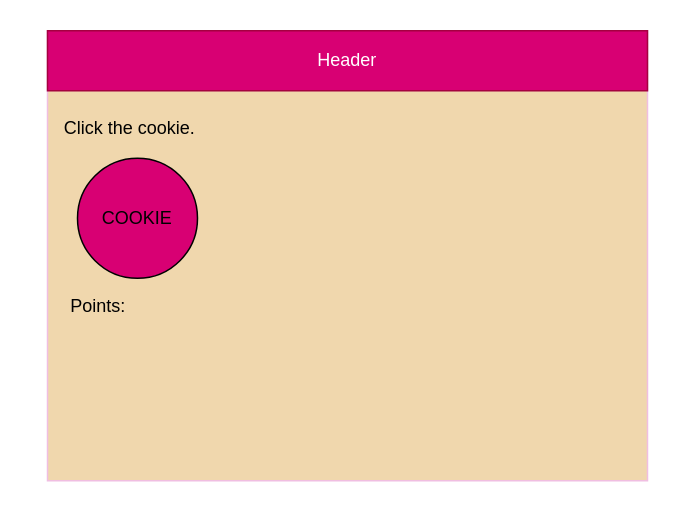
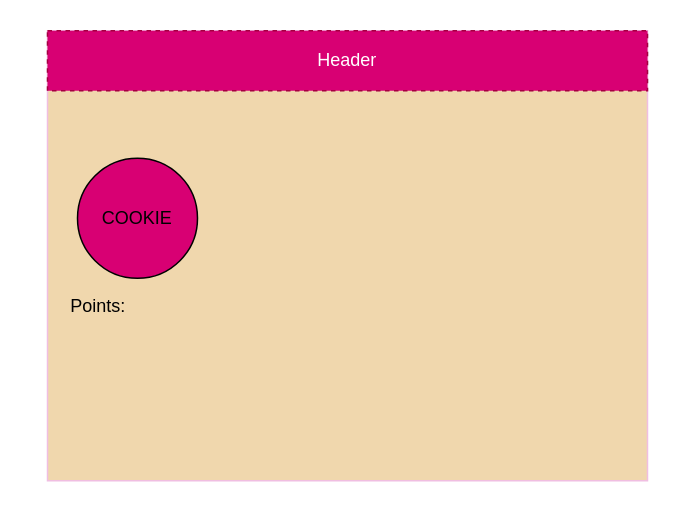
- <mxCell id="3" value="Header" style="rounded=0;whiteSpace=wrap;html=1;fillColor=#d80073;fontColor=#ffffff;strokeColor=#A50040;" parent="1" vertex="1"><mxGeometry x="31" y="20" width="400" height="40" as="geometry" /></mxCell>
+ <mxCell id="3" value="Header" style="rounded=0;whiteSpace=wrap;html=1;fillColor=#d80073;fontColor=#ffffff;strokeColor=#A50040;dashed=1;" parent="1" vertex="1"><mxGeometry x="31" y="20" width="400" height="40" as="geometry" /></mxCell>
- <mxCell id="5" value="&lt;font color=&quot;#000000&quot;&gt;Click the cookie.&lt;/font&gt;" style="text;html=1;strokeColor=none;fillColor=none;align=center;verticalAlign=middle;whiteSpace=wrap;rounded=0;" vertex="1" parent="1"><mxGeometry x="31" y="70" width="110" height="30" as="geometry" /></mxCell>
